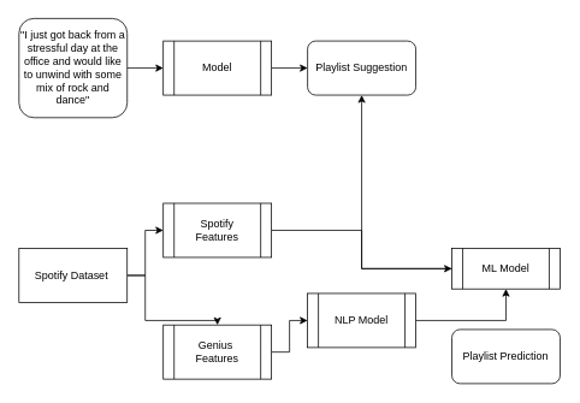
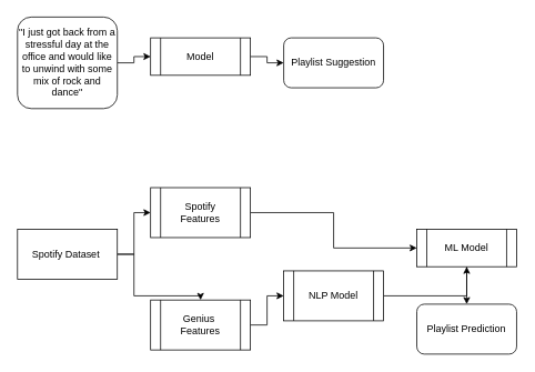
- <mxCell id="5" value="Model" style="shape=process;whiteSpace=wrap;html=1;backgroundOutline=1;" vertex="1" parent="1"><mxGeometry x="180" y="45" width="120" height="60" as="geometry" /></mxCell>
+ <mxCell id="5" value="Model" style="shape=process;whiteSpace=wrap;html=1;backgroundOutline=1;" vertex="1" parent="1"><mxGeometry x="180" y="45" width="120" height="45" as="geometry" /></mxCell>
- <mxCell id="17" value="" style="edgeStyle=orthogonalEdgeStyle;rounded=0;orthogonalLoop=1;jettySize=auto;html=1;" edge="1" parent="1" source="18" target="6"><mxGeometry relative="1" as="geometry" /></mxCell>
+ <mxCell id="17" value="" style="edgeStyle=orthogonalEdgeStyle;rounded=0;orthogonalLoop=1;jettySize=auto;html=1;" edge="1" parent="1" source="18" target="14"><mxGeometry relative="1" as="geometry" /></mxCell>
